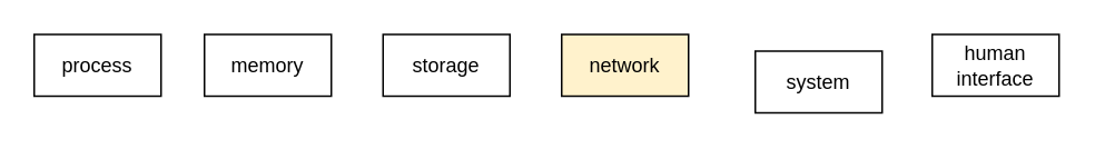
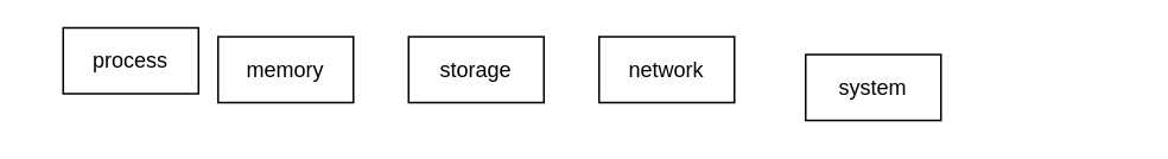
- <mxCell id="2" value="process" style="rounded=0;whiteSpace=wrap;html=1;" vertex="1" parent="1"><mxGeometry x="20" y="20" width="76" height="37" as="geometry" /></mxCell>
+ <mxCell id="2" value="process" style="rounded=0;whiteSpace=wrap;html=1;" vertex="1" parent="1"><mxGeometry x="35" y="15" width="76" height="37" as="geometry" /></mxCell>
- <mxCell id="5" value="network" style="rounded=0;whiteSpace=wrap;html=1;fillColor=#fff2cc;" vertex="1" parent="1"><mxGeometry x="336" y="20" width="76" height="37" as="geometry" /></mxCell>
+ <mxCell id="5" value="network" style="rounded=0;whiteSpace=wrap;html=1;" vertex="1" parent="1"><mxGeometry x="336" y="20" width="76" height="37" as="geometry" /></mxCell>
- <mxCell id="7" value="human interface" style="rounded=0;whiteSpace=wrap;html=1;" vertex="1" parent="1"><mxGeometry x="558" y="20" width="76" height="37" as="geometry" /></mxCell>
